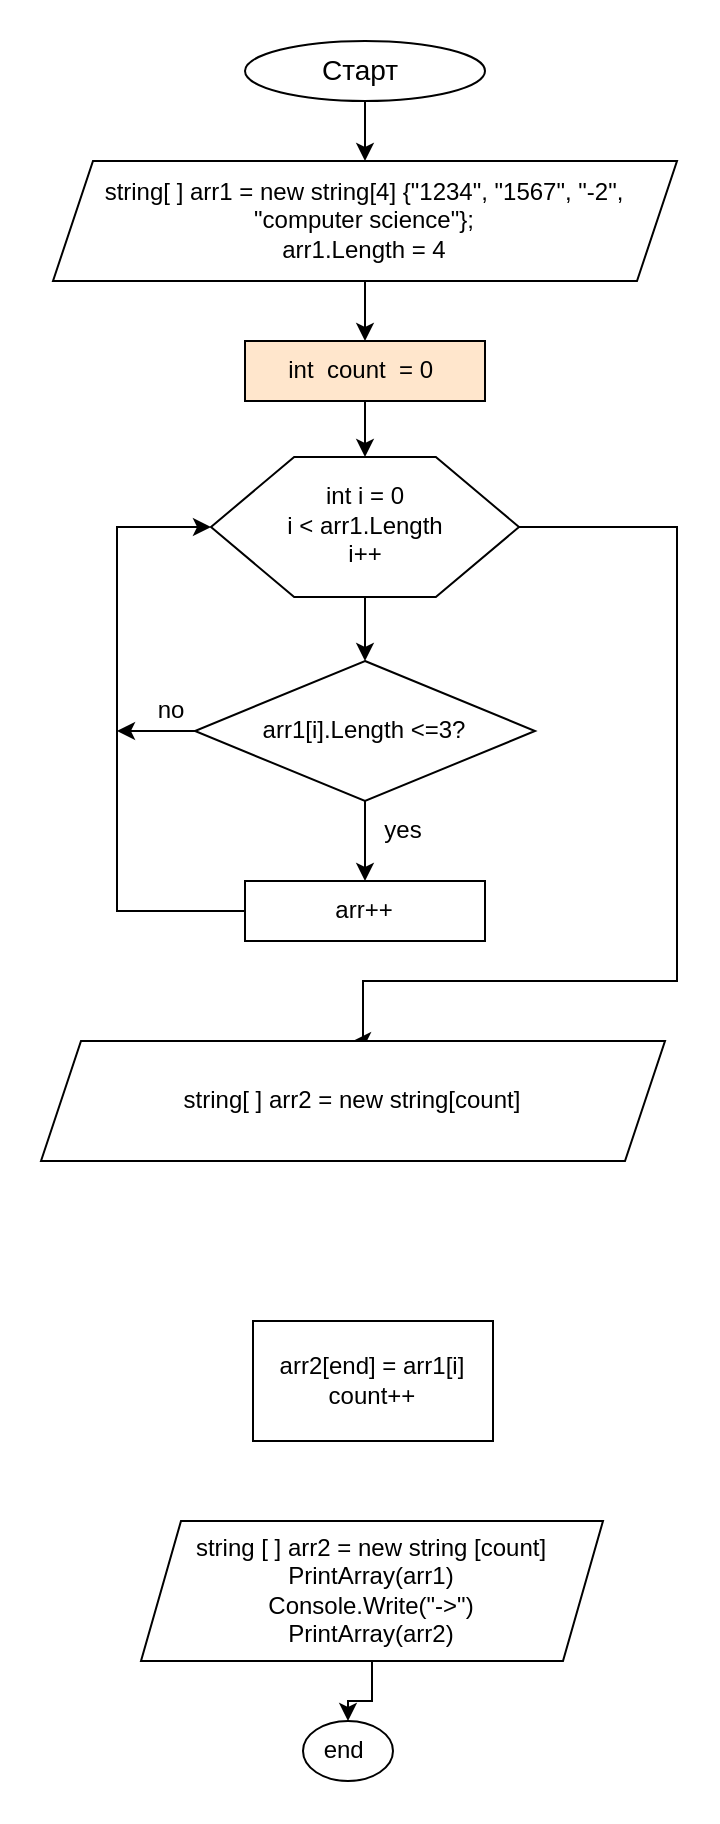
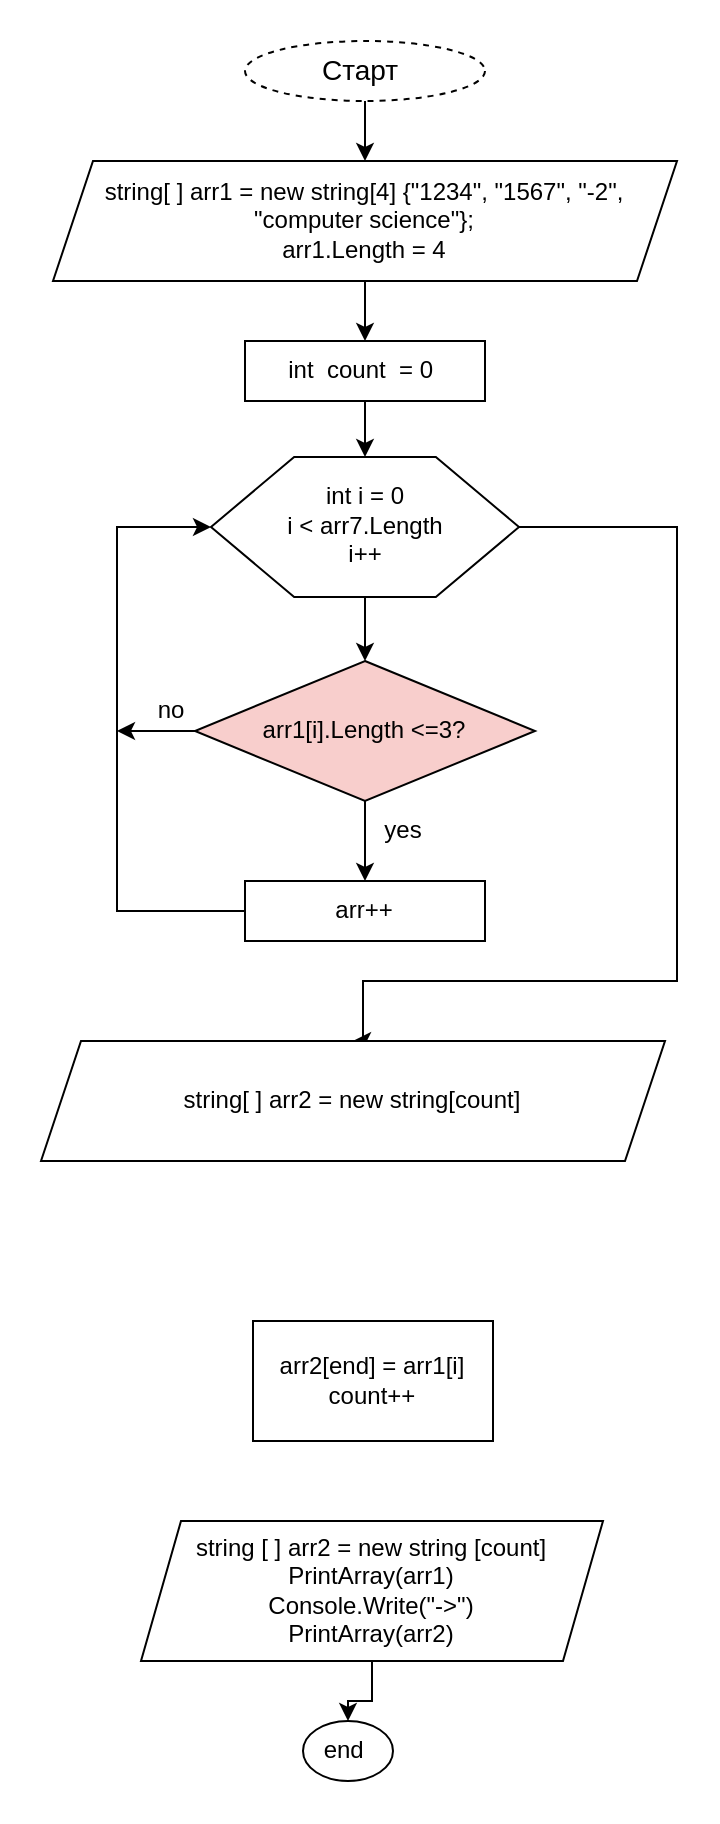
- <mxCell id="3" value="&lt;font style=&quot;font-size: 14px;&quot;&gt;Старт&amp;nbsp;&lt;/font&gt;" style="ellipse;whiteSpace=wrap;html=1;" parent="1" vertex="1"><mxGeometry x="122" y="20" width="120" height="30" as="geometry" /></mxCell>
+ <mxCell id="3" value="&lt;font style=&quot;font-size: 14px;&quot;&gt;Старт&amp;nbsp;&lt;/font&gt;" style="ellipse;whiteSpace=wrap;html=1;dashed=1;" parent="1" vertex="1"><mxGeometry x="122" y="20" width="120" height="30" as="geometry" /></mxCell>
- <mxCell id="16" value="int&amp;nbsp; count&amp;nbsp; = 0&amp;nbsp;" style="rounded=0;whiteSpace=wrap;html=1;fillColor=#ffe6cc;" vertex="1" parent="1"><mxGeometry x="122" y="170" width="120" height="30" as="geometry" /></mxCell>
+ <mxCell id="16" value="int&amp;nbsp; count&amp;nbsp; = 0&amp;nbsp;" style="rounded=0;whiteSpace=wrap;html=1;" vertex="1" parent="1"><mxGeometry x="122" y="170" width="120" height="30" as="geometry" /></mxCell>
- <mxCell id="20" value="&lt;br&gt;int i = 0&lt;br&gt;i &amp;lt; arr1.Length&lt;br&gt;i++" style="text;html=1;align=center;verticalAlign=middle;resizable=0;points=[];autosize=1;strokeColor=none;fillColor=none;" parent="1" vertex="1"><mxGeometry x="132" y="220" width="100" height="70" as="geometry" /></mxCell>
+ <mxCell id="20" value="&lt;br&gt;int i = 0&lt;br&gt;i &amp;lt; arr7.Length&lt;br&gt;i++" style="text;html=1;align=center;verticalAlign=middle;resizable=0;points=[];autosize=1;strokeColor=none;fillColor=none;" parent="1" vertex="1"><mxGeometry x="132" y="220" width="100" height="70" as="geometry" /></mxCell>
- <mxCell id="8" value="arr1[i].Length &amp;lt;=3?" style="rhombus;whiteSpace=wrap;html=1;" parent="1" vertex="1"><mxGeometry x="97" y="330" width="170" height="70" as="geometry" /></mxCell>
+ <mxCell id="8" value="arr1[i].Length &amp;lt;=3?" style="rhombus;whiteSpace=wrap;html=1;fillColor=#f8cecc;" parent="1" vertex="1"><mxGeometry x="97" y="330" width="170" height="70" as="geometry" /></mxCell>
